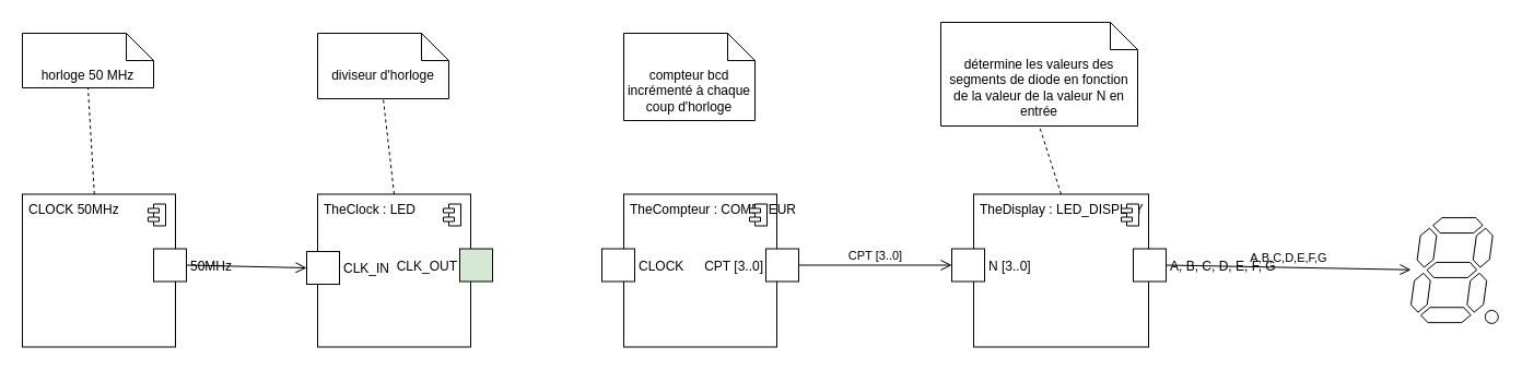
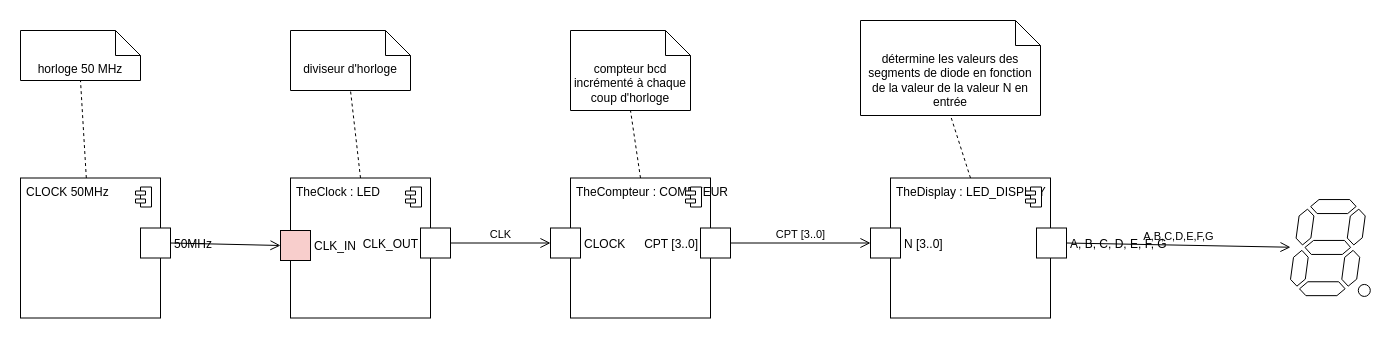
+ <mxCell id="32" value="" style="endArrow=none;dashed=1;html=1;rounded=0;entryX=0.5;entryY=1;entryDx=0;entryDy=0;entryPerimeter=0;exitX=0.5;exitY=0;exitDx=0;exitDy=0;" edge="1" parent="1" source="13" target="28"><mxGeometry width="50" height="50" relative="1" as="geometry"><mxPoint x="105.556" y="197.5" as="sourcePoint" /><mxPoint x="100" y="110" as="targetPoint" /></mxGeometry></mxCell>
- <mxCell id="10" value="CLK_OUT" style="fontStyle=0;labelPosition=left;verticalLabelPosition=middle;align=right;verticalAlign=middle;spacingLeft=2;fillColor=#d5e8d4;" vertex="1" parent="1"><mxGeometry x="420" y="227.5" width="30" height="30" as="geometry" /></mxCell>
+ <mxCell id="10" value="CLK_OUT" style="fontStyle=0;labelPosition=left;verticalLabelPosition=middle;align=right;verticalAlign=middle;spacingLeft=2;" vertex="1" parent="1"><mxGeometry x="420" y="227.5" width="30" height="30" as="geometry" /></mxCell>
+ <mxCell id="16" value="CLK" style="endArrow=open;startArrow=none;endFill=0;startFill=0;endSize=8;html=1;verticalAlign=bottom;labelBackgroundColor=none;strokeWidth=1;rounded=0;exitX=1;exitY=0.5;exitDx=0;exitDy=0;entryX=0;entryY=0.5;entryDx=0;entryDy=0;" edge="1" parent="1" source="10" target="15"><mxGeometry width="160" relative="1" as="geometry"><mxPoint x="180" y="252.5" as="sourcePoint" /><mxPoint x="290" y="255" as="targetPoint" /></mxGeometry></mxCell>
- <mxCell id="9" value="CLK_IN" style="fontStyle=0;labelPosition=right;verticalLabelPosition=middle;align=left;verticalAlign=middle;spacingLeft=2;" vertex="1" parent="1"><mxGeometry x="280" y="230" width="30" height="30" as="geometry" /></mxCell>
+ <mxCell id="9" value="CLK_IN" style="fontStyle=0;labelPosition=right;verticalLabelPosition=middle;align=left;verticalAlign=middle;spacingLeft=2;fillColor=#f8cecc;" vertex="1" parent="1"><mxGeometry x="280" y="230" width="30" height="30" as="geometry" /></mxCell>
